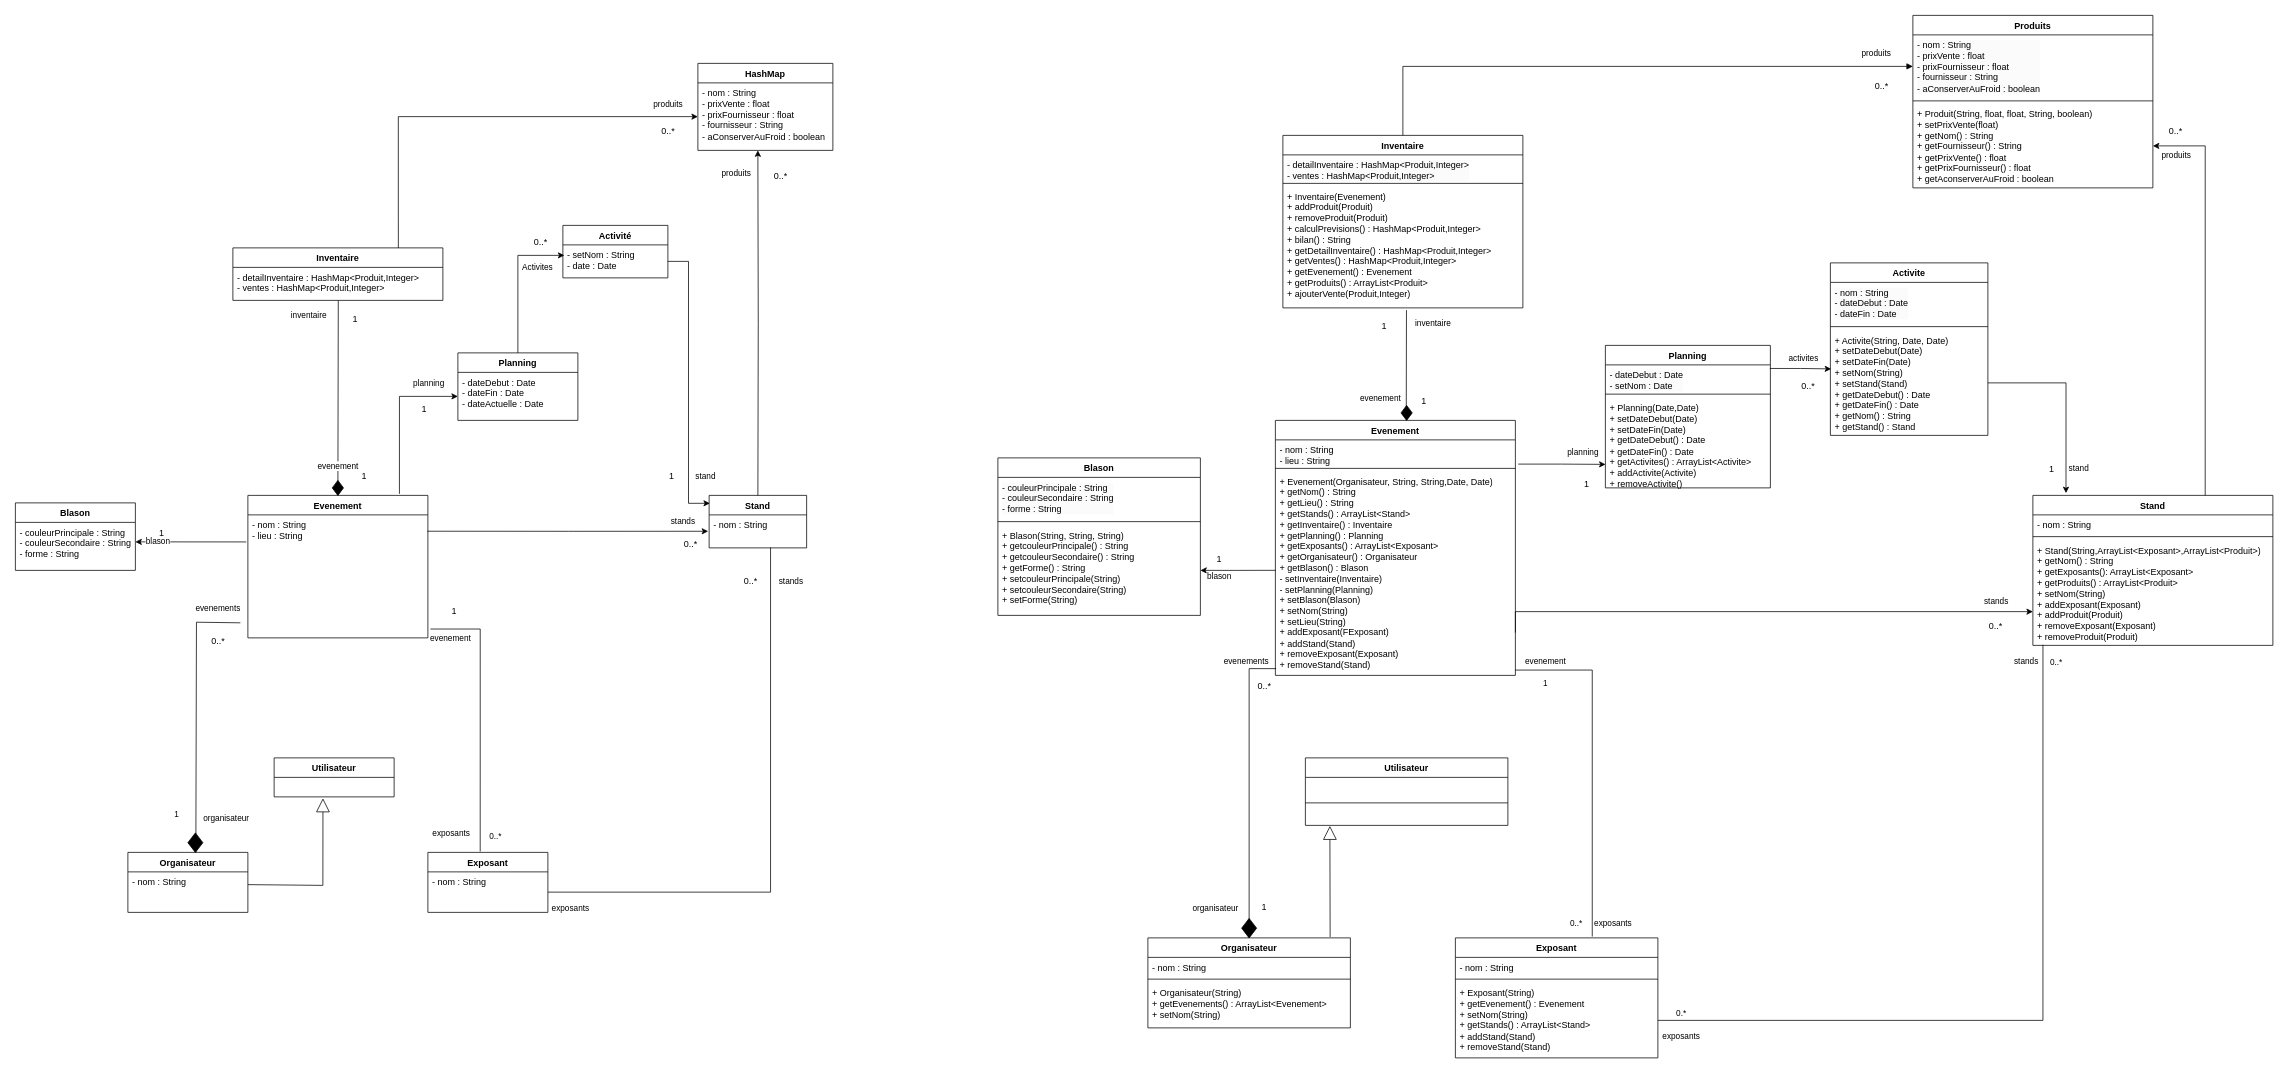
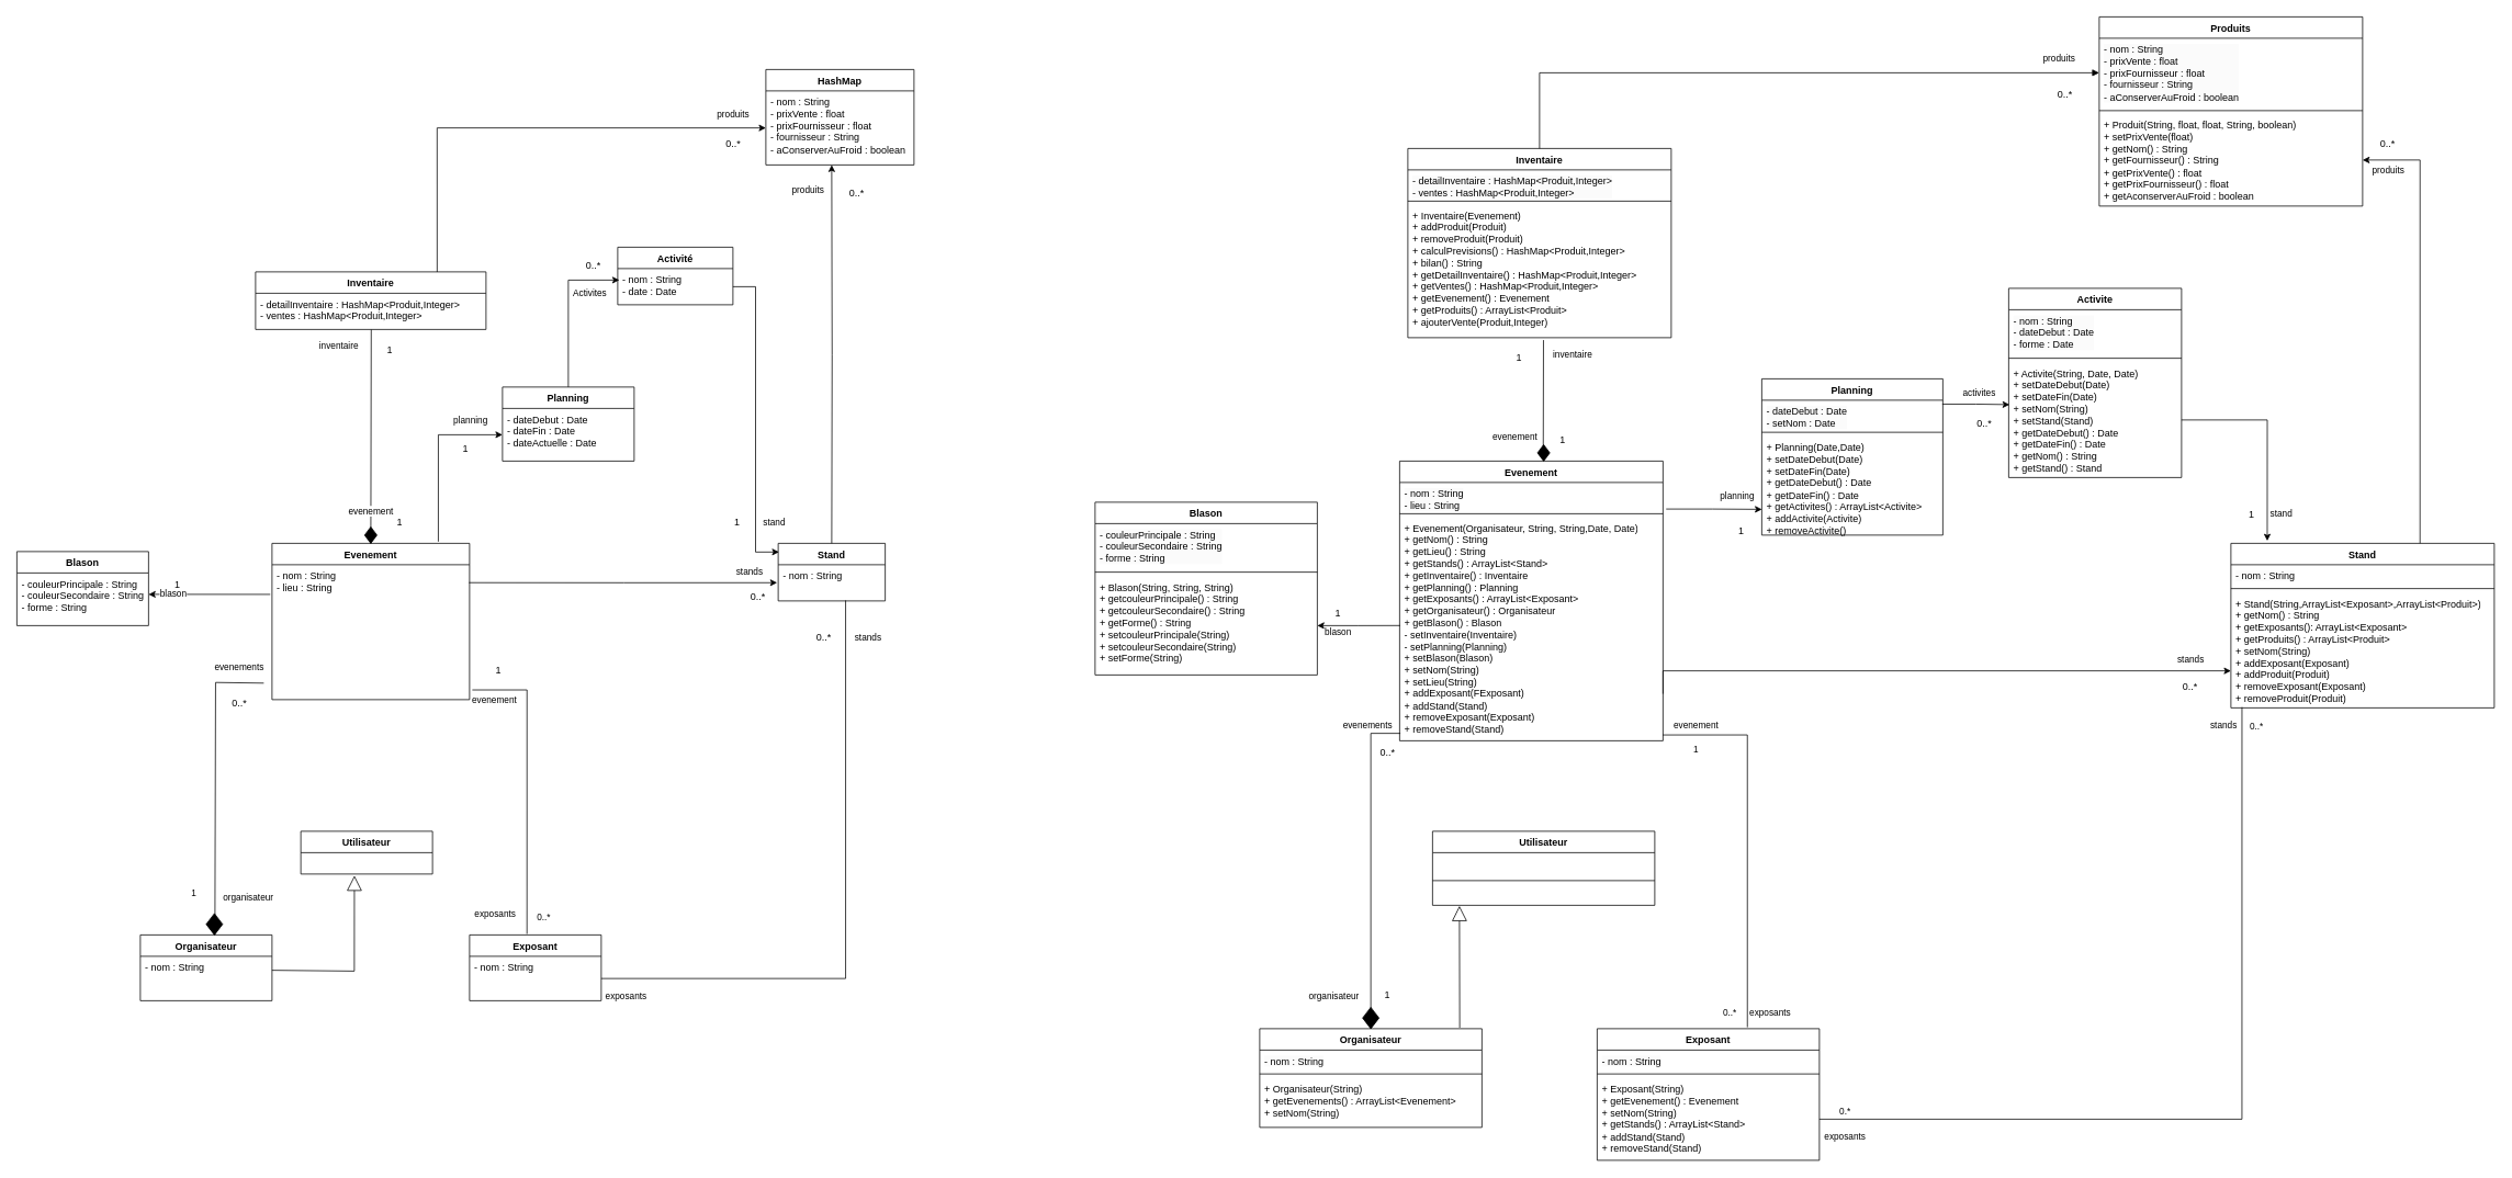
- <mxCell id="54" value="&lt;div&gt;- setNom : String&lt;/div&gt;- date : Date&lt;div&gt;&lt;br&gt;&lt;/div&gt;" style="text;strokeColor=none;fillColor=none;align=left;verticalAlign=top;spacingLeft=4;spacingRight=4;overflow=hidden;rotatable=0;points=[[0,0.5],[1,0.5]];portConstraint=eastwest;whiteSpace=wrap;html=1;" parent="53" vertex="1"><mxGeometry y="26" width="140" height="44" as="geometry" /></mxCell>
+ <mxCell id="54" value="&lt;div&gt;- nom : String&lt;/div&gt;- date : Date&lt;div&gt;&lt;br&gt;&lt;/div&gt;" style="text;strokeColor=none;fillColor=none;align=left;verticalAlign=top;spacingLeft=4;spacingRight=4;overflow=hidden;rotatable=0;points=[[0,0.5],[1,0.5]];portConstraint=eastwest;whiteSpace=wrap;html=1;" parent="53" vertex="1"><mxGeometry y="26" width="140" height="44" as="geometry" /></mxCell>
- <mxCell id="77" value="&lt;div style=&quot;forced-color-adjust: none; color: rgb(0, 0, 0); font-family: Helvetica; font-size: 12px; font-style: normal; font-variant-ligatures: normal; font-variant-caps: normal; font-weight: 400; letter-spacing: normal; orphans: 2; text-align: left; text-indent: 0px; text-transform: none; widows: 2; word-spacing: 0px; -webkit-text-stroke-width: 0px; white-space: normal; background-color: rgb(251, 251, 251); text-decoration-thickness: initial; text-decoration-style: initial; text-decoration-color: initial;&quot;&gt;&lt;div&gt;- nom : String&lt;/div&gt;&lt;div&gt;&lt;div&gt;&lt;span style=&quot;background-color: initial;&quot;&gt;- dateDebut : Date&lt;/span&gt;&lt;br&gt;&lt;/div&gt;&lt;div&gt;&lt;span style=&quot;background-color: initial;&quot;&gt;- dateFin : Date&lt;/span&gt;&lt;/div&gt;&lt;/div&gt;&lt;/div&gt;" style="text;strokeColor=none;fillColor=none;align=left;verticalAlign=top;spacingLeft=4;spacingRight=4;overflow=hidden;rotatable=0;points=[[0,0.5],[1,0.5]];portConstraint=eastwest;whiteSpace=wrap;html=1;" parent="76" vertex="1"><mxGeometry y="26" width="210" height="54" as="geometry" /></mxCell>
+ <mxCell id="77" value="&lt;div style=&quot;forced-color-adjust: none; color: rgb(0, 0, 0); font-family: Helvetica; font-size: 12px; font-style: normal; font-variant-ligatures: normal; font-variant-caps: normal; font-weight: 400; letter-spacing: normal; orphans: 2; text-align: left; text-indent: 0px; text-transform: none; widows: 2; word-spacing: 0px; -webkit-text-stroke-width: 0px; white-space: normal; background-color: rgb(251, 251, 251); text-decoration-thickness: initial; text-decoration-style: initial; text-decoration-color: initial;&quot;&gt;&lt;div&gt;- nom : String&lt;/div&gt;&lt;div&gt;&lt;div&gt;&lt;span style=&quot;background-color: initial;&quot;&gt;- dateDebut : Date&lt;/span&gt;&lt;br&gt;&lt;/div&gt;&lt;div&gt;&lt;span style=&quot;background-color: initial;&quot;&gt;- forme : Date&lt;/span&gt;&lt;/div&gt;&lt;/div&gt;&lt;/div&gt;" style="text;strokeColor=none;fillColor=none;align=left;verticalAlign=top;spacingLeft=4;spacingRight=4;overflow=hidden;rotatable=0;points=[[0,0.5],[1,0.5]];portConstraint=eastwest;whiteSpace=wrap;html=1;" parent="76" vertex="1"><mxGeometry y="26" width="210" height="54" as="geometry" /></mxCell>
